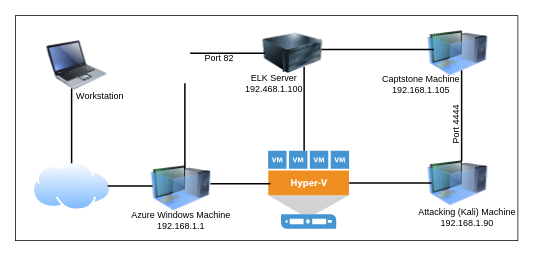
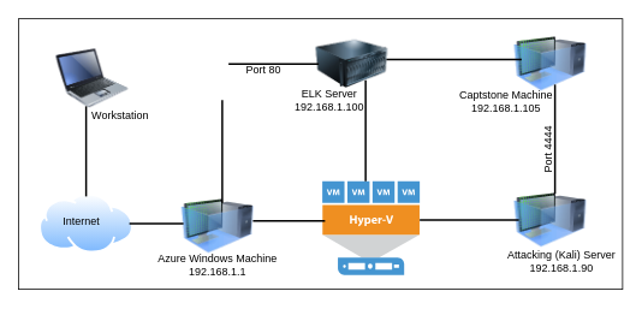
- <mxCell id="27" value="&lt;font style=&quot;font-size: 12px&quot;&gt;Port 82&lt;/font&gt;" style="text;html=1;strokeColor=none;fillColor=none;align=center;verticalAlign=middle;whiteSpace=wrap;rounded=0;fontSize=18;" vertex="1" parent="1"><mxGeometry x="262" y="60" width="60" height="30" as="geometry" /></mxCell>
+ <mxCell id="27" value="&lt;font style=&quot;font-size: 12px&quot;&gt;Port 80&lt;/font&gt;" style="text;html=1;strokeColor=none;fillColor=none;align=center;verticalAlign=middle;whiteSpace=wrap;rounded=0;fontSize=18;" vertex="1" parent="1"><mxGeometry x="262" y="60" width="60" height="30" as="geometry" /></mxCell>
- <mxCell id="16" value="ELK Server&lt;br&gt;192.468.1.100" style="text;html=1;strokeColor=none;fillColor=none;align=center;verticalAlign=middle;whiteSpace=wrap;rounded=0;" vertex="1" parent="1"><mxGeometry x="330" y="100" width="70" height="20" as="geometry" /></mxCell>
+ <mxCell id="16" value="ELK Server&lt;br&gt;192.168.1.100" style="text;html=1;strokeColor=none;fillColor=none;align=center;verticalAlign=middle;whiteSpace=wrap;rounded=0;" vertex="1" parent="1"><mxGeometry x="330" y="100" width="70" height="20" as="geometry" /></mxCell>
+ <mxCell id="19" value="Internet" style="text;html=1;strokeColor=none;fillColor=none;align=center;verticalAlign=middle;whiteSpace=wrap;rounded=0;" vertex="1" parent="1"><mxGeometry x="70" y="234" width="40" height="21" as="geometry" /></mxCell>
- <mxCell id="18" value="Attacking (Kali) Machine&lt;br&gt;192.168.1.90" style="text;html=1;strokeColor=none;fillColor=none;align=center;verticalAlign=middle;whiteSpace=wrap;rounded=0;" vertex="1" parent="1"><mxGeometry x="555" y="274" width="135" height="30" as="geometry" /></mxCell>
+ <mxCell id="18" value="Attacking (Kali) Server&lt;br&gt;192.168.1.90" style="text;html=1;strokeColor=none;fillColor=none;align=center;verticalAlign=middle;whiteSpace=wrap;rounded=0;" vertex="1" parent="1"><mxGeometry x="555" y="274" width="135" height="30" as="geometry" /></mxCell>
